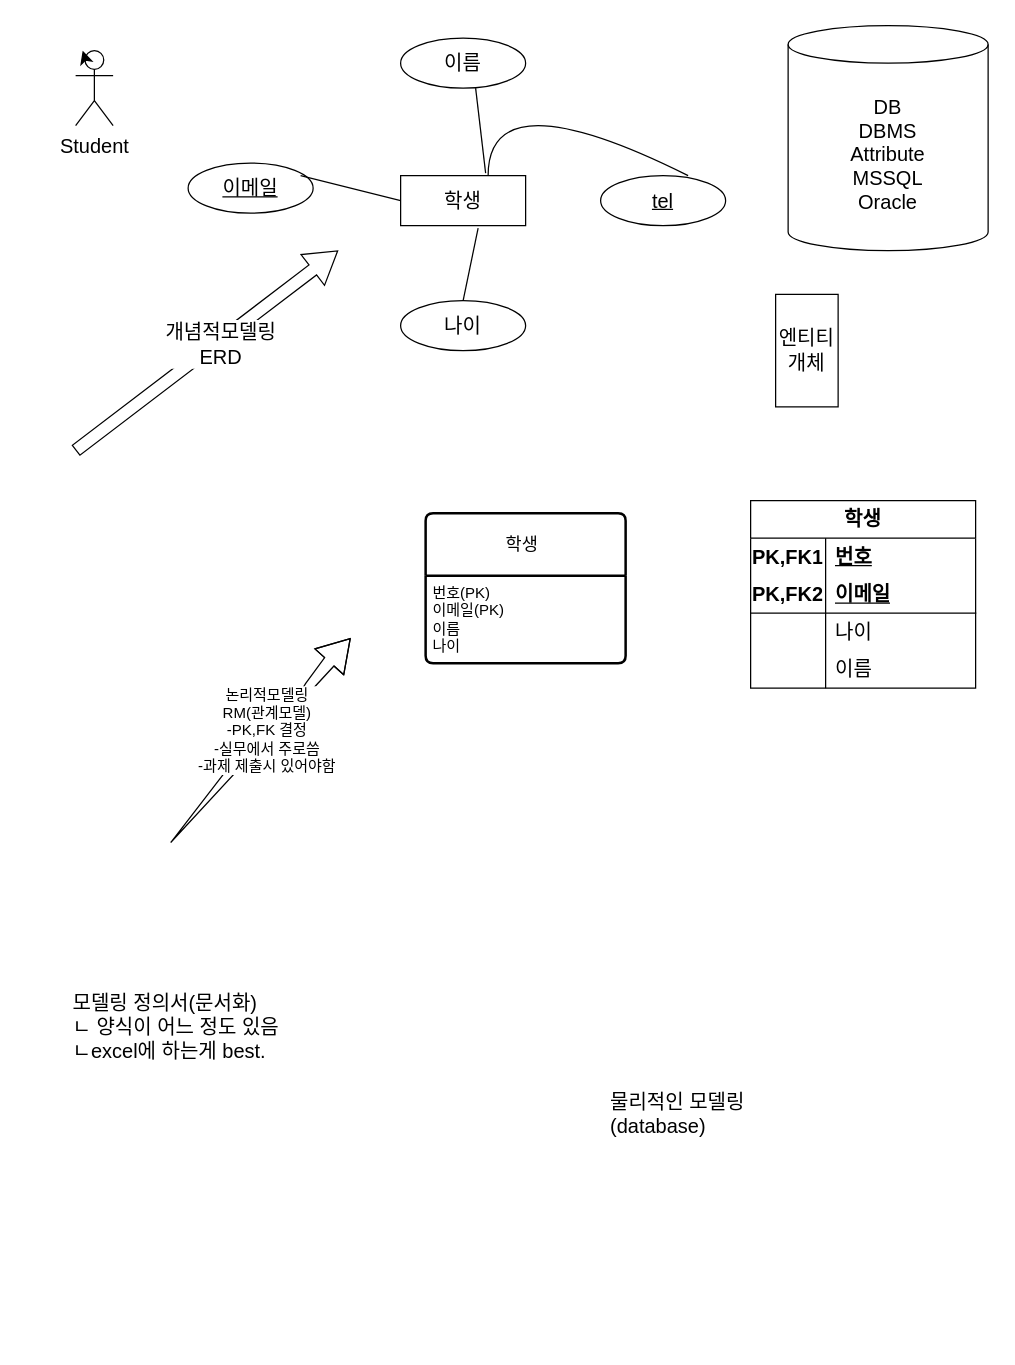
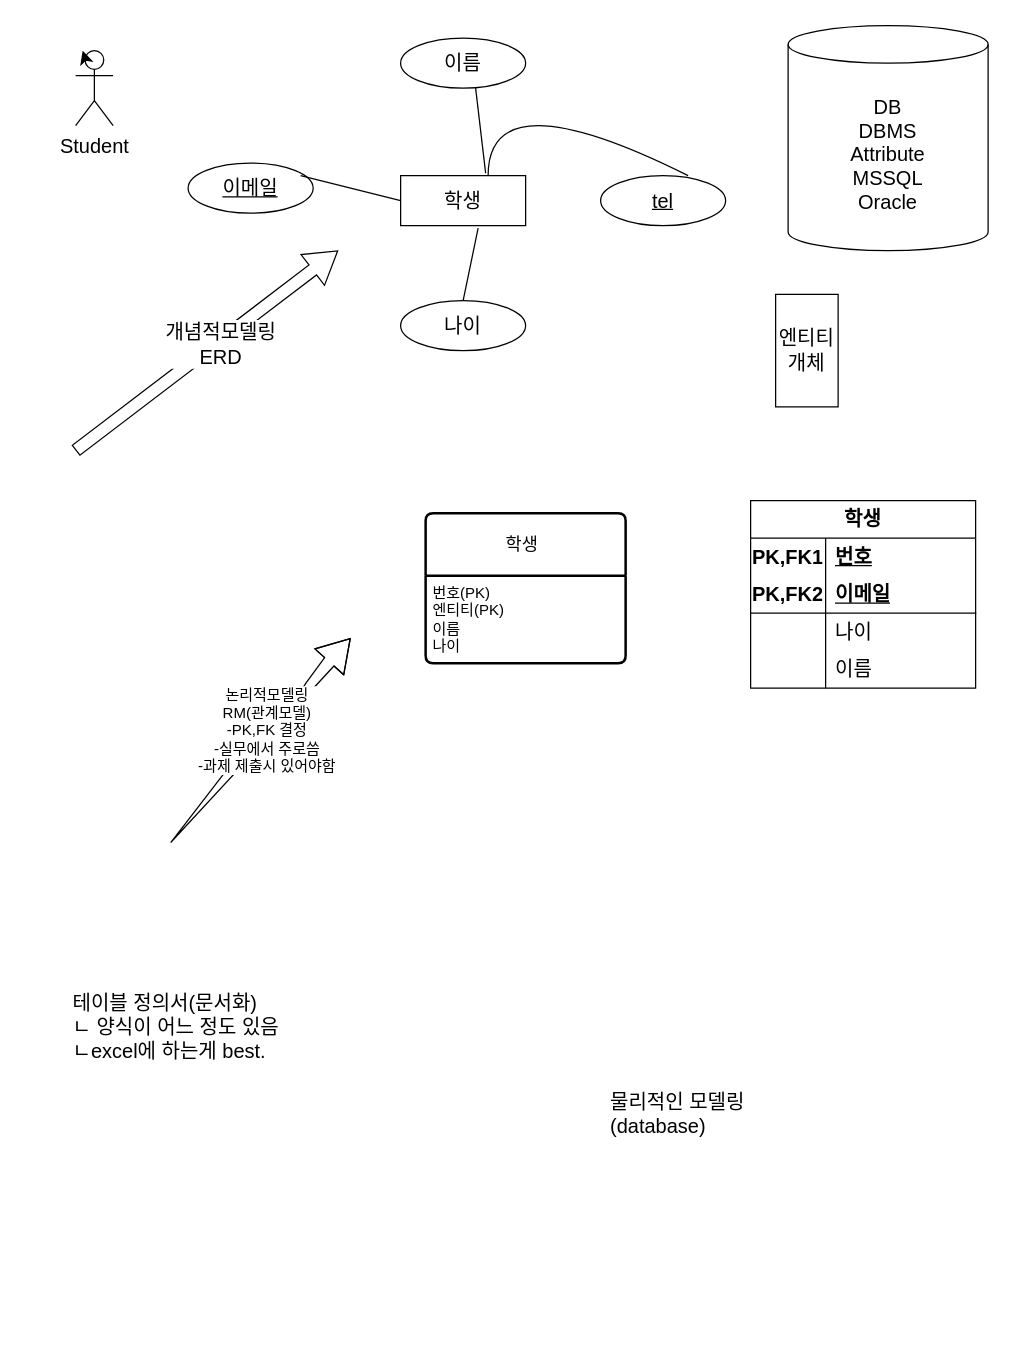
- <mxCell id="14" value="번호(PK)&lt;br&gt;이메일(PK)&lt;br&gt;이름&lt;br&gt;나이&lt;br&gt;" style="align=left;strokeColor=none;fillColor=none;spacingLeft=4;fontSize=12;verticalAlign=top;resizable=0;rotatable=0;part=1;html=1;" vertex="1" parent="13"><mxGeometry y="50" width="160" height="70" as="geometry" /></mxCell>
+ <mxCell id="14" value="번호(PK)&lt;br&gt;엔티티(PK)&lt;br&gt;이름&lt;br&gt;나이&lt;br&gt;" style="align=left;strokeColor=none;fillColor=none;spacingLeft=4;fontSize=12;verticalAlign=top;resizable=0;rotatable=0;part=1;html=1;" vertex="1" parent="13"><mxGeometry y="50" width="160" height="70" as="geometry" /></mxCell>
- <mxCell id="36" value="모델링 정의서(문서화)&#10;ㄴ 양식이 어느 정도 있음&#10;ㄴexcel에 하는게 best." style="shape=partialRectangle;connectable=0;fillColor=none;top=0;left=0;bottom=0;right=0;align=left;spacingLeft=6;overflow=hidden;fontSize=16;" vertex="1" parent="34"><mxGeometry x="30" width="260" height="100" as="geometry"><mxRectangle width="260" height="100" as="alternateBounds" /></mxGeometry></mxCell>
+ <mxCell id="36" value="테이블 정의서(문서화)&#10;ㄴ 양식이 어느 정도 있음&#10;ㄴexcel에 하는게 best." style="shape=partialRectangle;connectable=0;fillColor=none;top=0;left=0;bottom=0;right=0;align=left;spacingLeft=6;overflow=hidden;fontSize=16;" vertex="1" parent="34"><mxGeometry x="30" width="260" height="100" as="geometry"><mxRectangle width="260" height="100" as="alternateBounds" /></mxGeometry></mxCell>
